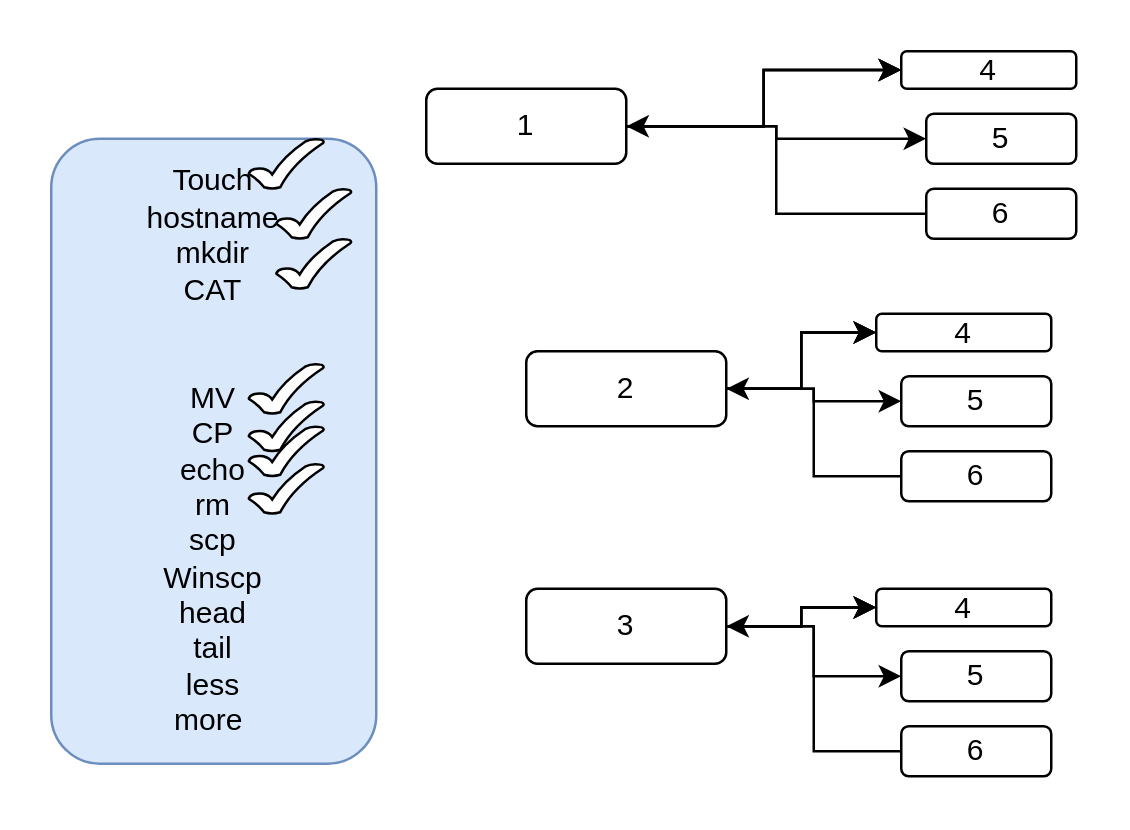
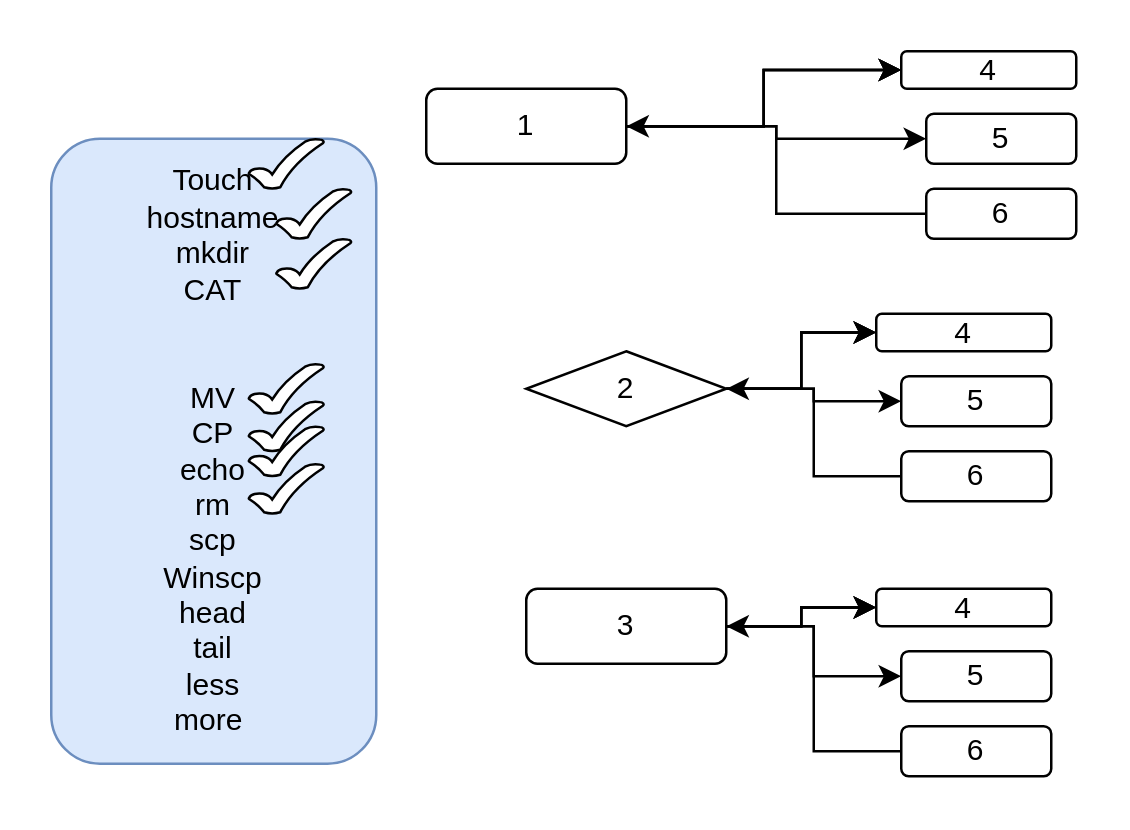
- <mxCell id="16" value="2" style="rounded=1;whiteSpace=wrap;html=1;" vertex="1" parent="1"><mxGeometry x="210" y="140" width="80" height="30" as="geometry" /></mxCell>
+ <mxCell id="16" value="2" style="rhombus;whiteSpace=wrap;html=1;" vertex="1" parent="1"><mxGeometry x="210" y="140" width="80" height="30" as="geometry" /></mxCell>
